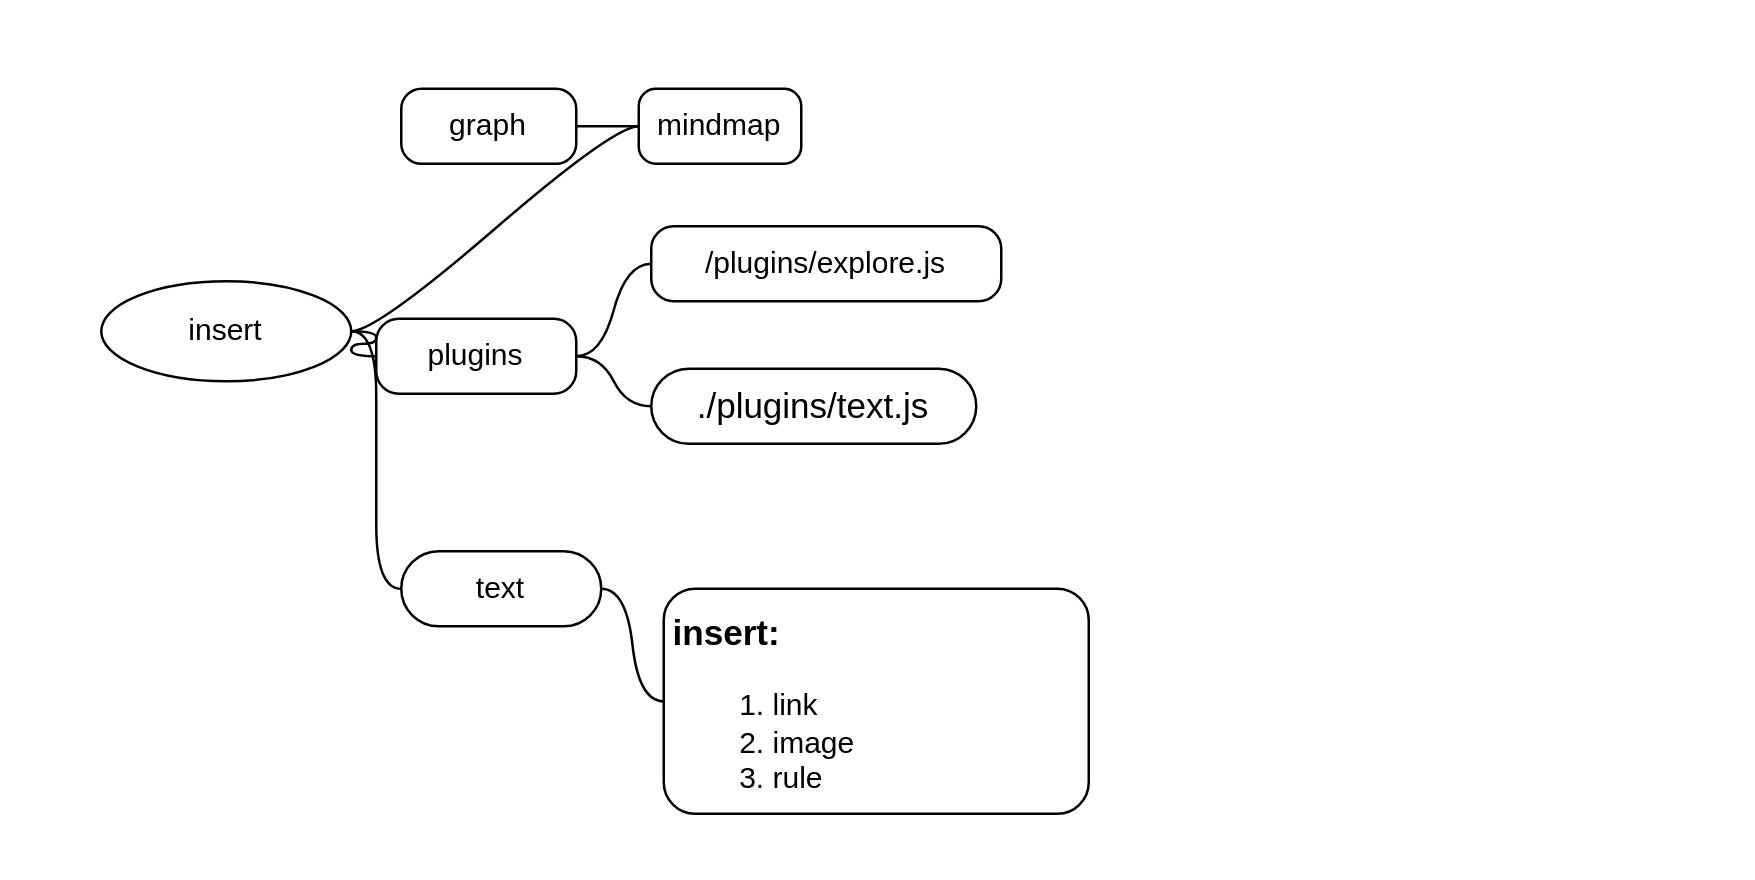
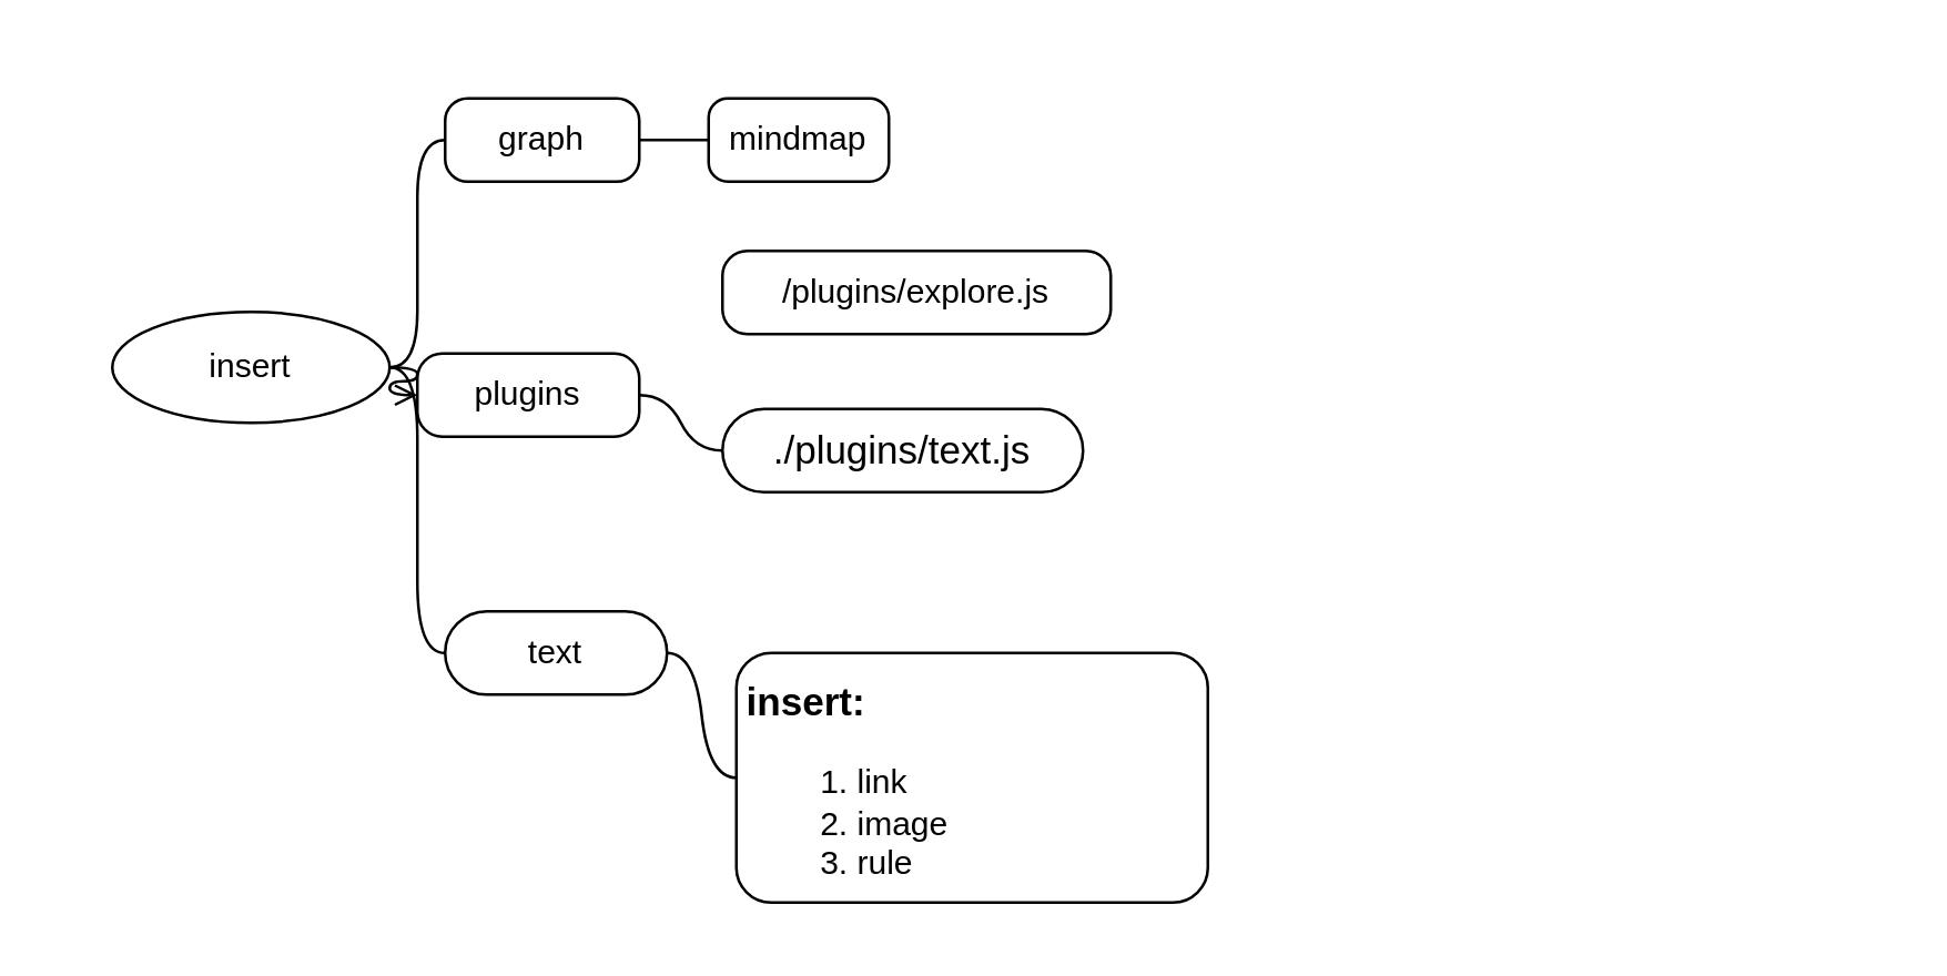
- <mxCell id="3" value="" style="edgeStyle=entityRelationEdgeStyle;startArrow=none;endArrow=none;segment=10;curved=1;" parent="2" source="4" target="7" edge="1"><mxGeometry relative="1" as="geometry" /></mxCell>
+ <mxCell id="3" value="" style="edgeStyle=entityRelationEdgeStyle;startArrow=none;endArrow=none;segment=10;curved=1;" parent="2" source="4" target="5" edge="1"><mxGeometry relative="1" as="geometry" /></mxCell>
- <mxCell id="10" value="" style="edgeStyle=entityRelationEdgeStyle;startArrow=none;endArrow=none;segment=10;curved=1;" parent="2" source="9" target="11" edge="1"><mxGeometry relative="1" as="geometry"><mxPoint x="110" y="163" as="sourcePoint" /></mxGeometry></mxCell>
- <mxCell id="8" value="" style="edgeStyle=entityRelationEdgeStyle;startArrow=none;endArrow=none;segment=10;curved=1;" parent="2" source="4" target="9" edge="1"><mxGeometry relative="1" as="geometry"><mxPoint x="150" y="163" as="sourcePoint" /></mxGeometry></mxCell>
+ <mxCell id="8" value="" style="edgeStyle=entityRelationEdgeStyle;startArrow=none;endArrow=open;segment=10;curved=1;" parent="2" source="4" target="9" edge="1"><mxGeometry relative="1" as="geometry"><mxPoint x="150" y="163" as="sourcePoint" /></mxGeometry></mxCell>
